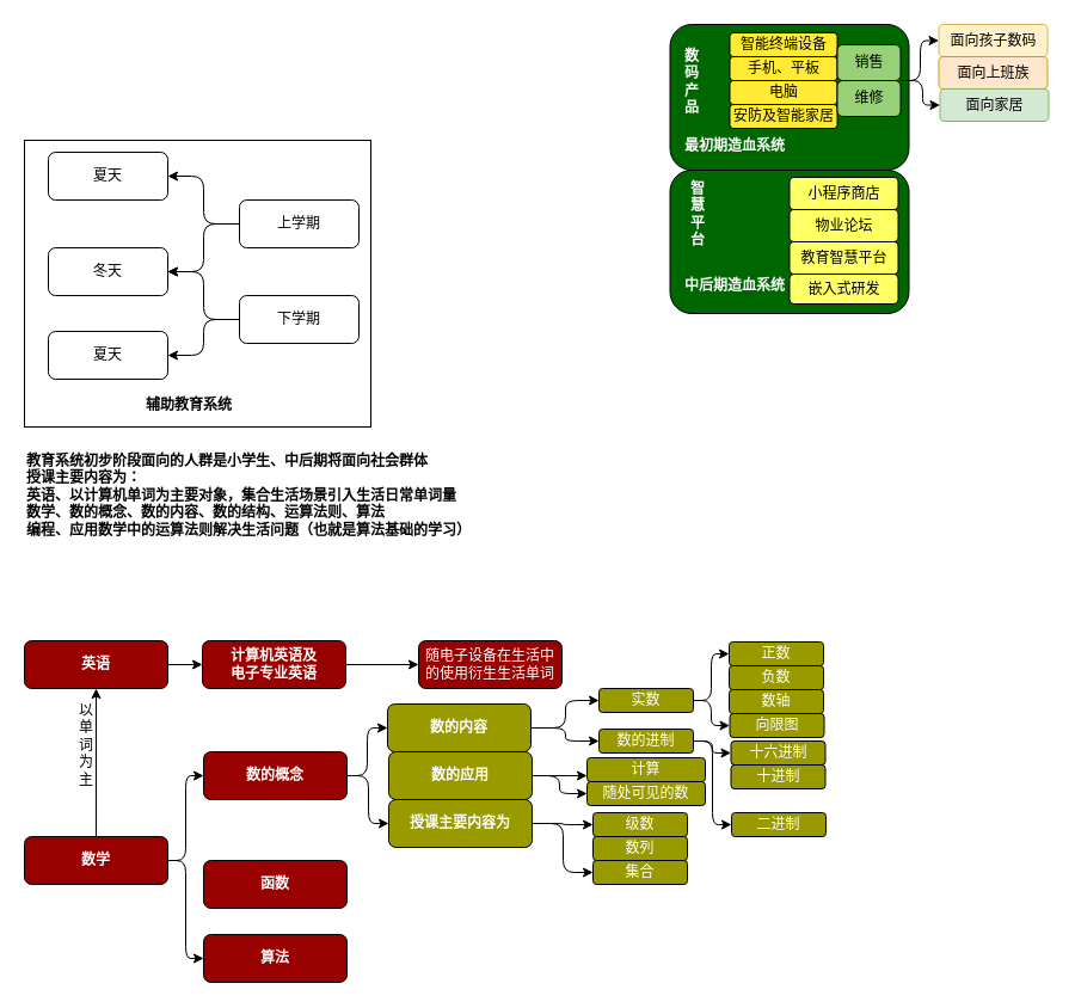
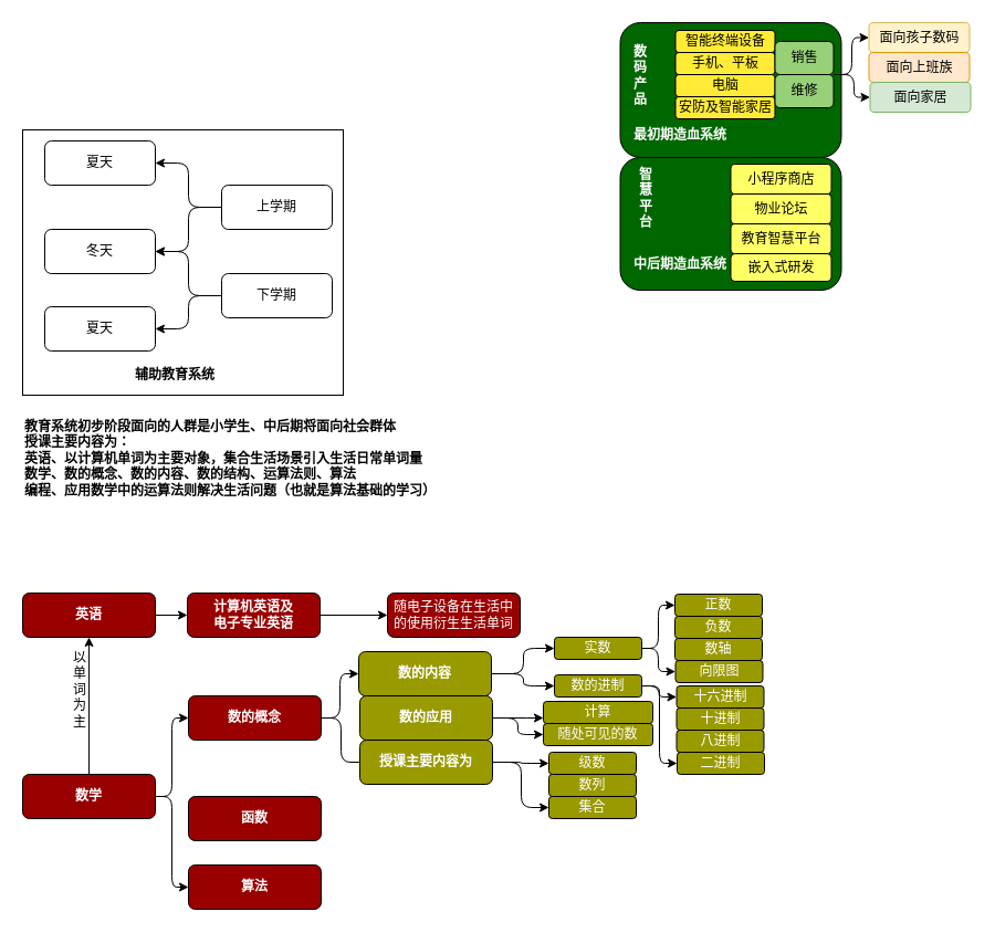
+ <mxCell id="75" value="&lt;font color=&quot;#ffffff&quot;&gt;八进制&lt;/font&gt;" style="rounded=1;whiteSpace=wrap;html=1;fillColor=#999900;" vertex="1" parent="72"><mxGeometry y="40" width="79" height="20" as="geometry" /></mxCell>
- <mxCell id="50" value="" style="edgeStyle=elbowEdgeStyle;elbow=horizontal;endArrow=classic;html=1;entryX=0;entryY=0.5;entryDx=0;entryDy=0;exitX=1;exitY=0.5;exitDx=0;exitDy=0;" edge="1" parent="1" source="47" target="71"><mxGeometry width="50" height="50" relative="1" as="geometry"><mxPoint x="300" y="690" as="sourcePoint" /><mxPoint x="335" y="650" as="targetPoint" /></mxGeometry></mxCell>
+ <mxCell id="50" value="" style="edgeStyle=elbowEdgeStyle;elbow=horizontal;endArrow=none;html=1;entryX=0;entryY=0.5;entryDx=0;entryDy=0;exitX=1;exitY=0.5;exitDx=0;exitDy=0;" edge="1" parent="1" source="47" target="71"><mxGeometry width="50" height="50" relative="1" as="geometry"><mxPoint x="300" y="690" as="sourcePoint" /><mxPoint x="335" y="650" as="targetPoint" /></mxGeometry></mxCell>
